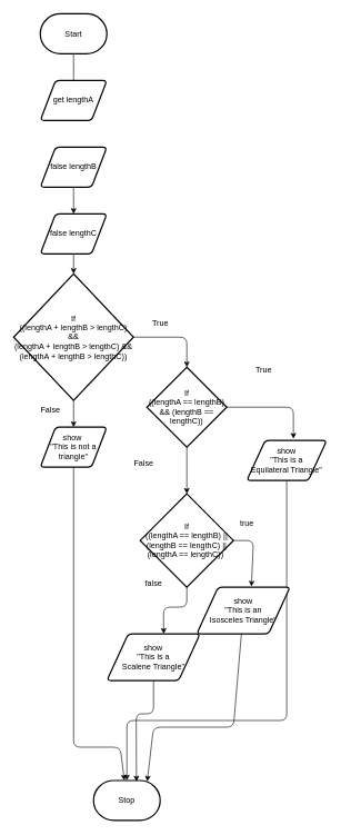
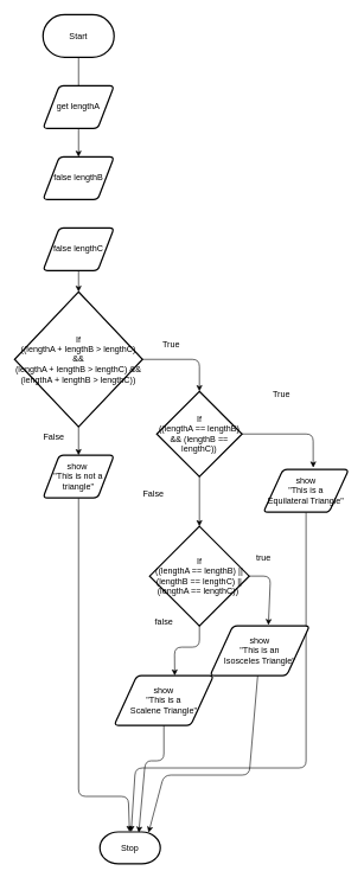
+ <mxCell id="5" style="edgeStyle=none;html=1;fontSize=12;" parent="1" source="6" target="8" edge="1"><mxGeometry relative="1" as="geometry" /></mxCell>
- <mxCell id="7" style="edgeStyle=none;html=1;fontSize=12;" parent="1" source="8" target="10" edge="1"><mxGeometry relative="1" as="geometry" /></mxCell>
- <mxCell id="4" value="Stop" style="strokeWidth=2;html=1;shape=mxgraph.flowchart.terminator;whiteSpace=wrap;fontSize=12;" parent="1" vertex="1"><mxGeometry x="140" y="1170" width="100" height="60" as="geometry" /></mxCell>
+ <mxCell id="4" value="Stop" style="strokeWidth=2;html=1;shape=mxgraph.flowchart.terminator;whiteSpace=wrap;fontSize=12;" parent="1" vertex="1"><mxGeometry x="140" y="1170" width="85" height="45" as="geometry" /></mxCell>
